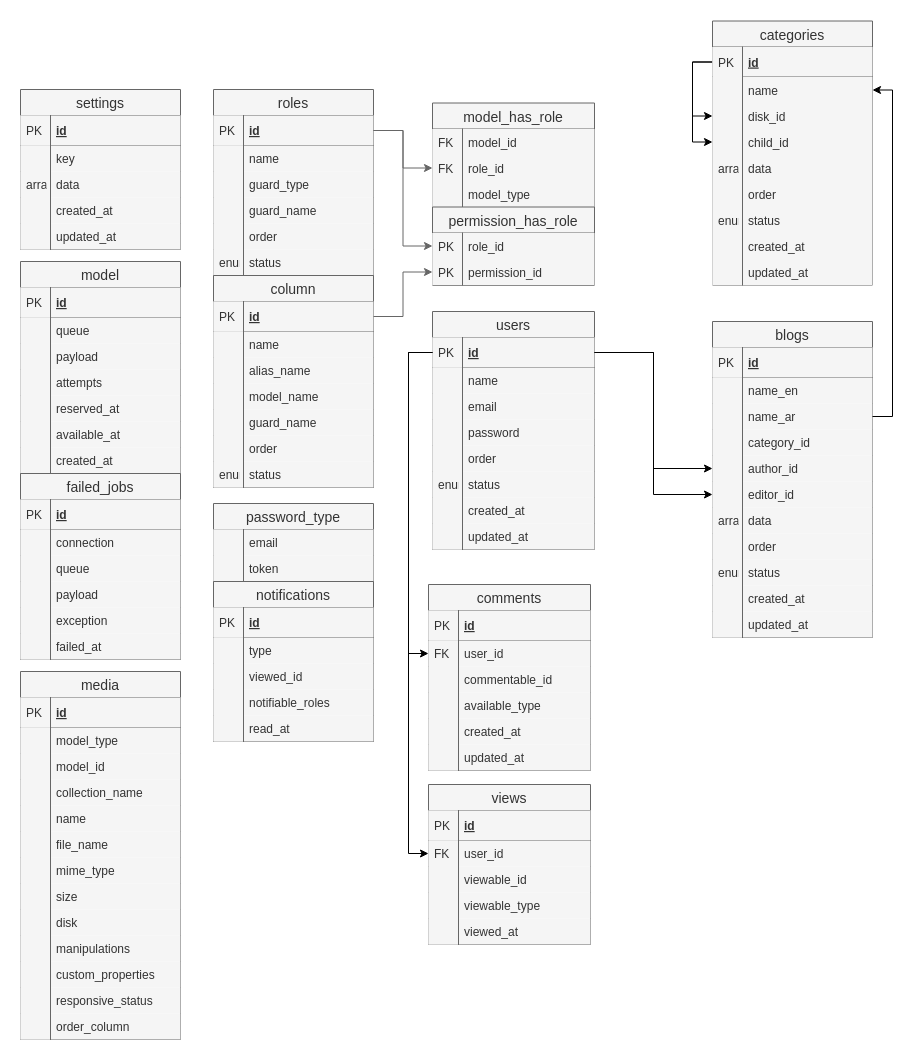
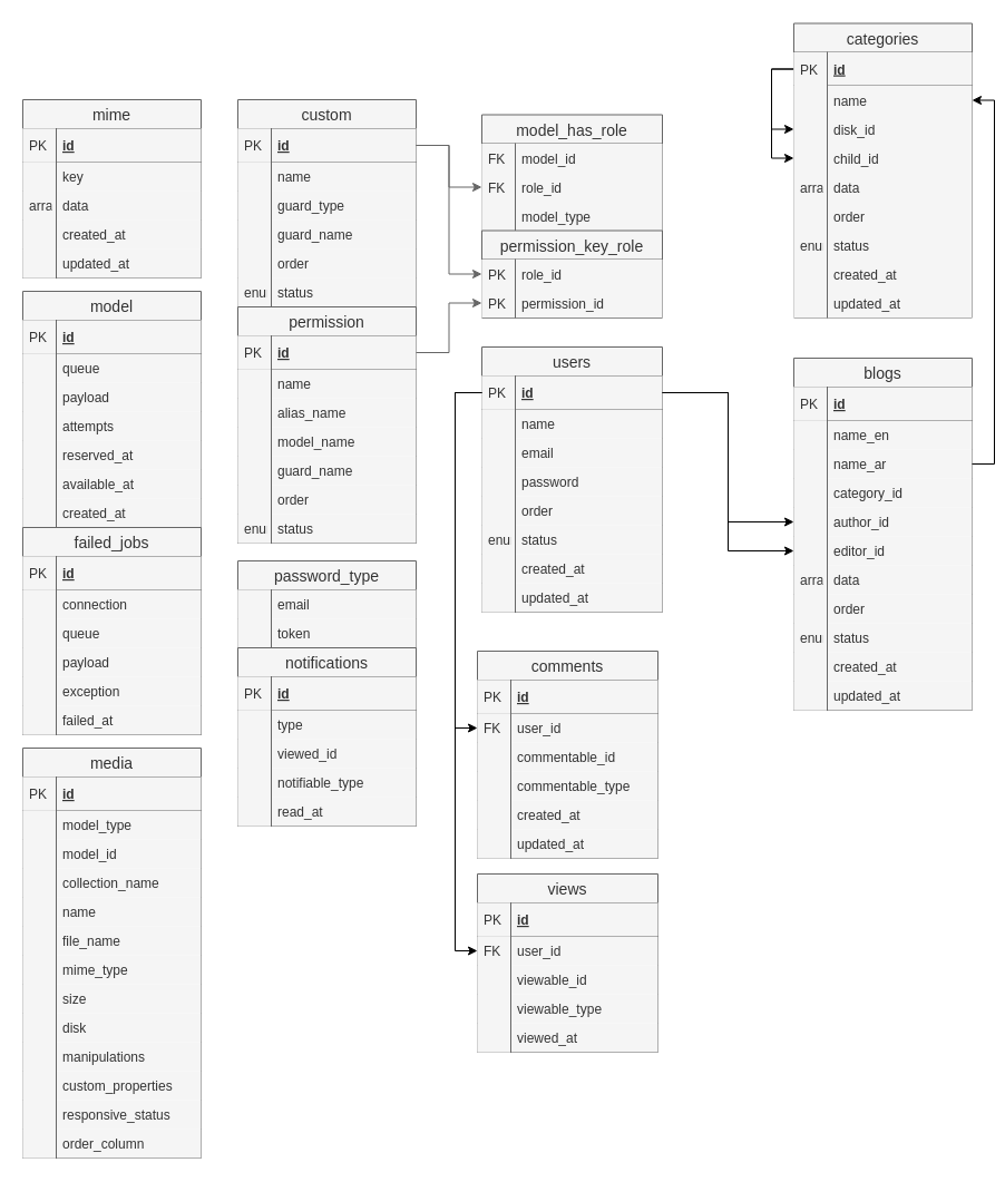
- <mxCell id="122" value="settings" style="swimlane;fontStyle=0;childLayout=stackLayout;horizontal=1;startSize=26;fillColor=#f5f5f5;horizontalStack=0;resizeParent=1;resizeParentMax=0;resizeLast=0;collapsible=1;marginBottom=0;swimlaneFillColor=#ffffff;align=center;fontSize=14;fontColor=#333333;strokeColor=#666666;" parent="1" vertex="1"><mxGeometry x="20" y="89" width="160" height="160" as="geometry"><mxRectangle x="500" y="340" width="60" height="26" as="alternateBounds" /></mxGeometry></mxCell>
+ <mxCell id="122" value="mime" style="swimlane;fontStyle=0;childLayout=stackLayout;horizontal=1;startSize=26;fillColor=#f5f5f5;horizontalStack=0;resizeParent=1;resizeParentMax=0;resizeLast=0;collapsible=1;marginBottom=0;swimlaneFillColor=#ffffff;align=center;fontSize=14;fontColor=#333333;strokeColor=#666666;" parent="1" vertex="1"><mxGeometry x="20" y="89" width="160" height="160" as="geometry"><mxRectangle x="500" y="340" width="60" height="26" as="alternateBounds" /></mxGeometry></mxCell>
- <mxCell id="161" value="roles" style="swimlane;fontStyle=0;childLayout=stackLayout;horizontal=1;startSize=26;fillColor=#f5f5f5;horizontalStack=0;resizeParent=1;resizeParentMax=0;resizeLast=0;collapsible=1;marginBottom=0;swimlaneFillColor=#ffffff;align=center;fontSize=14;fontColor=#333333;strokeColor=#666666;" parent="1" vertex="1"><mxGeometry x="213" y="89" width="160" height="398" as="geometry" /></mxCell>
+ <mxCell id="161" value="custom" style="swimlane;fontStyle=0;childLayout=stackLayout;horizontal=1;startSize=26;fillColor=#f5f5f5;horizontalStack=0;resizeParent=1;resizeParentMax=0;resizeLast=0;collapsible=1;marginBottom=0;swimlaneFillColor=#ffffff;align=center;fontSize=14;fontColor=#333333;strokeColor=#666666;" parent="1" vertex="1"><mxGeometry x="213" y="89" width="160" height="398" as="geometry" /></mxCell>
- <mxCell id="156" value="permission_has_role" style="swimlane;fontStyle=0;childLayout=stackLayout;horizontal=1;startSize=26;fillColor=#f5f5f5;horizontalStack=0;resizeParent=1;resizeParentMax=0;resizeLast=0;collapsible=1;marginBottom=0;swimlaneFillColor=#ffffff;align=center;fontSize=14;fontColor=#333333;strokeColor=#666666;" parent="149" vertex="1"><mxGeometry y="104" width="162" height="78" as="geometry" /></mxCell>
+ <mxCell id="156" value="permission_key_role" style="swimlane;fontStyle=0;childLayout=stackLayout;horizontal=1;startSize=26;fillColor=#f5f5f5;horizontalStack=0;resizeParent=1;resizeParentMax=0;resizeLast=0;collapsible=1;marginBottom=0;swimlaneFillColor=#ffffff;align=center;fontSize=14;fontColor=#333333;strokeColor=#666666;" parent="149" vertex="1"><mxGeometry y="104" width="162" height="78" as="geometry" /></mxCell>
- <mxCell id="174" value="column" style="swimlane;fontStyle=0;childLayout=stackLayout;horizontal=1;startSize=26;fillColor=#f5f5f5;horizontalStack=0;resizeParent=1;resizeParentMax=0;resizeLast=0;collapsible=1;marginBottom=0;swimlaneFillColor=#ffffff;align=center;fontSize=14;fontColor=#333333;strokeColor=#666666;" parent="161" vertex="1"><mxGeometry y="186" width="160" height="212" as="geometry" /></mxCell>
+ <mxCell id="174" value="permission" style="swimlane;fontStyle=0;childLayout=stackLayout;horizontal=1;startSize=26;fillColor=#f5f5f5;horizontalStack=0;resizeParent=1;resizeParentMax=0;resizeLast=0;collapsible=1;marginBottom=0;swimlaneFillColor=#ffffff;align=center;fontSize=14;fontColor=#333333;strokeColor=#666666;" parent="161" vertex="1"><mxGeometry y="186" width="160" height="212" as="geometry" /></mxCell>
- <mxCell id="145" value="notifiable_roles" style="shape=partialRectangle;top=0;left=0;right=0;bottom=0;align=left;verticalAlign=top;fillColor=#f5f5f5;spacingLeft=34;spacingRight=4;overflow=hidden;rotatable=0;points=[[0,0.5],[1,0.5]];portConstraint=eastwest;dropTarget=0;fontSize=12;fontColor=#333333;strokeColor=#666666;" parent="138" vertex="1"><mxGeometry y="108" width="160" height="26" as="geometry" /></mxCell>
+ <mxCell id="145" value="notifiable_type" style="shape=partialRectangle;top=0;left=0;right=0;bottom=0;align=left;verticalAlign=top;fillColor=#f5f5f5;spacingLeft=34;spacingRight=4;overflow=hidden;rotatable=0;points=[[0,0.5],[1,0.5]];portConstraint=eastwest;dropTarget=0;fontSize=12;fontColor=#333333;strokeColor=#666666;" parent="138" vertex="1"><mxGeometry y="108" width="160" height="26" as="geometry" /></mxCell>
- <mxCell id="213" value="available_type" style="shape=partialRectangle;top=0;left=0;right=0;bottom=0;align=left;verticalAlign=top;fillColor=#f5f5f5;spacingLeft=34;spacingRight=4;overflow=hidden;rotatable=0;points=[[0,0.5],[1,0.5]];portConstraint=eastwest;dropTarget=0;fontSize=12;fontColor=#333333;strokeColor=#666666;" vertex="1" parent="206"><mxGeometry y="108" width="162" height="26" as="geometry" /></mxCell>
+ <mxCell id="213" value="commentable_type" style="shape=partialRectangle;top=0;left=0;right=0;bottom=0;align=left;verticalAlign=top;fillColor=#f5f5f5;spacingLeft=34;spacingRight=4;overflow=hidden;rotatable=0;points=[[0,0.5],[1,0.5]];portConstraint=eastwest;dropTarget=0;fontSize=12;fontColor=#333333;strokeColor=#666666;" vertex="1" parent="206"><mxGeometry y="108" width="162" height="26" as="geometry" /></mxCell>
